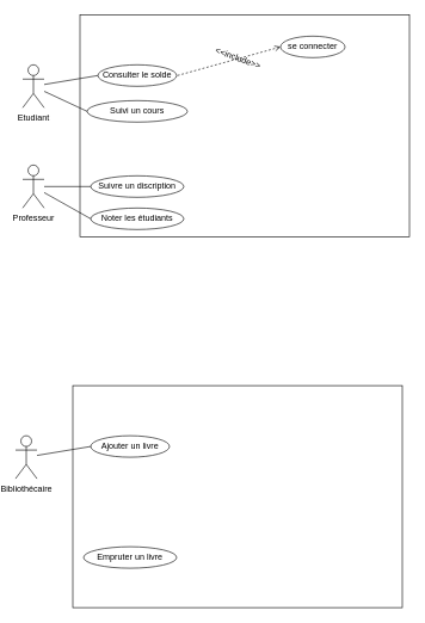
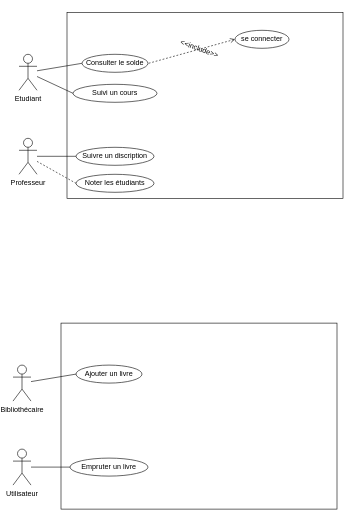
- <mxCell id="7" style="edgeStyle=none;html=1;entryX=0;entryY=0.5;entryDx=0;entryDy=0;endArrow=none;endFill=0;" parent="1" source="8" target="12" edge="1"><mxGeometry relative="1" as="geometry" /></mxCell>
+ <mxCell id="7" style="edgeStyle=none;html=1;entryX=0;entryY=0.5;entryDx=0;entryDy=0;endArrow=none;endFill=0;dashed=1;" parent="1" source="8" target="12" edge="1"><mxGeometry relative="1" as="geometry" /></mxCell>
+ <mxCell id="21" value="Utilisateur" style="shape=umlActor;html=1;verticalLabelPosition=bottom;verticalAlign=top;align=center;" vertex="1" parent="1"><mxGeometry x="20" y="748" width="30" height="60" as="geometry" /></mxCell>
+ <mxCell id="20" style="edgeStyle=none;html=1;endArrow=none;endFill=0;" edge="1" source="21" target="22" parent="1"><mxGeometry relative="1" as="geometry" /></mxCell>
